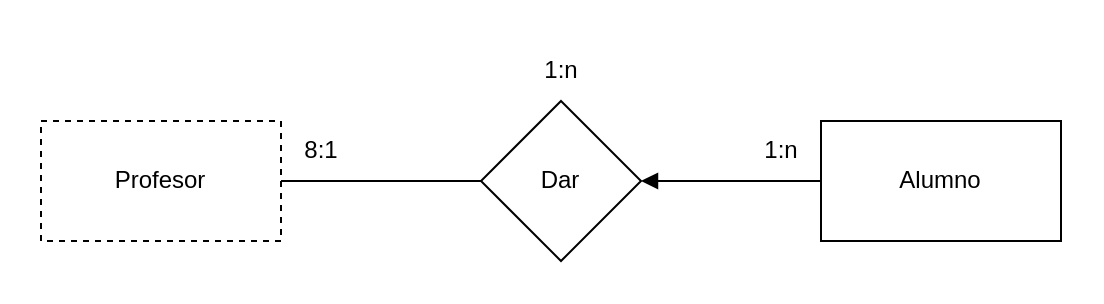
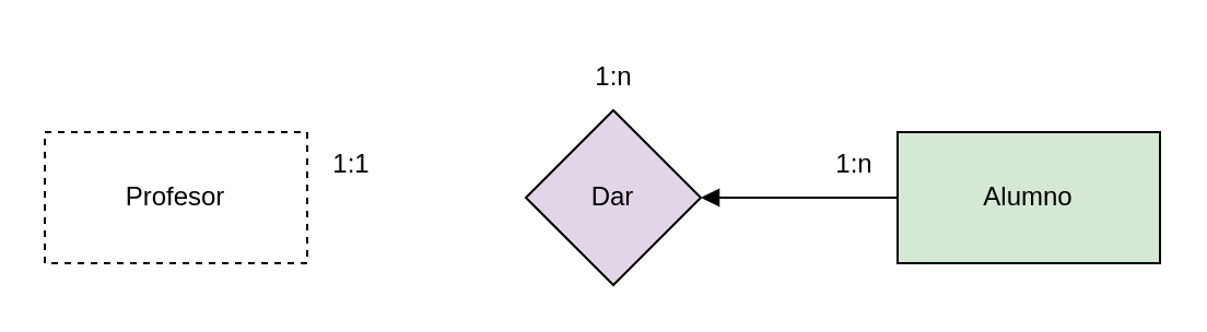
- <mxCell id="7" value="8:1" style="text;html=1;align=center;verticalAlign=middle;resizable=0;points=[];autosize=1;strokeColor=none;fillColor=none;" parent="1" vertex="1"><mxGeometry x="140" y="60" width="40" height="30" as="geometry" /></mxCell>
+ <mxCell id="7" value="1:1" style="text;html=1;align=center;verticalAlign=middle;resizable=0;points=[];autosize=1;strokeColor=none;fillColor=none;" parent="1" vertex="1"><mxGeometry x="140" y="60" width="40" height="30" as="geometry" /></mxCell>
- <mxCell id="5" value="" style="endArrow=none;html=1;rounded=0;entryX=0;entryY=0.5;entryDx=0;entryDy=0;exitX=1;exitY=0.5;exitDx=0;exitDy=0;" parent="1" source="2" target="4" edge="1"><mxGeometry width="50" height="50" relative="1" as="geometry"><mxPoint x="160" y="90" as="sourcePoint" /><mxPoint x="100" y="40" as="targetPoint" /></mxGeometry></mxCell>
- <mxCell id="4" value="Dar" style="rhombus;whiteSpace=wrap;html=1;" parent="1" vertex="1"><mxGeometry x="240" y="50" width="80" height="80" as="geometry" /></mxCell>
+ <mxCell id="4" value="Dar" style="rhombus;whiteSpace=wrap;html=1;fillColor=#e1d5e7;" parent="1" vertex="1"><mxGeometry x="240" y="50" width="80" height="80" as="geometry" /></mxCell>
- <mxCell id="3" value="Alumno" style="rounded=0;whiteSpace=wrap;html=1;" parent="1" vertex="1"><mxGeometry x="410" y="60" width="120" height="60" as="geometry" /></mxCell>
+ <mxCell id="3" value="Alumno" style="rounded=0;whiteSpace=wrap;html=1;fillColor=#d5e8d4;" parent="1" vertex="1"><mxGeometry x="410" y="60" width="120" height="60" as="geometry" /></mxCell>
